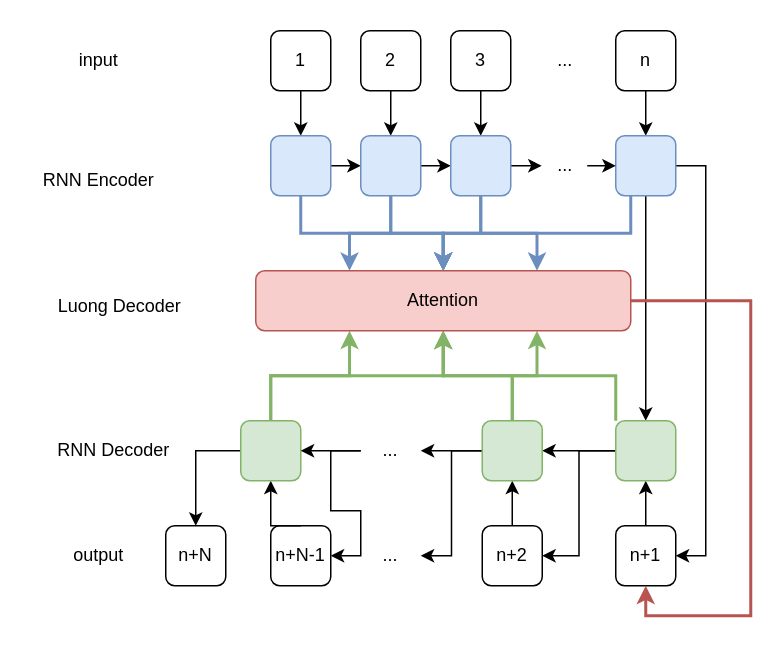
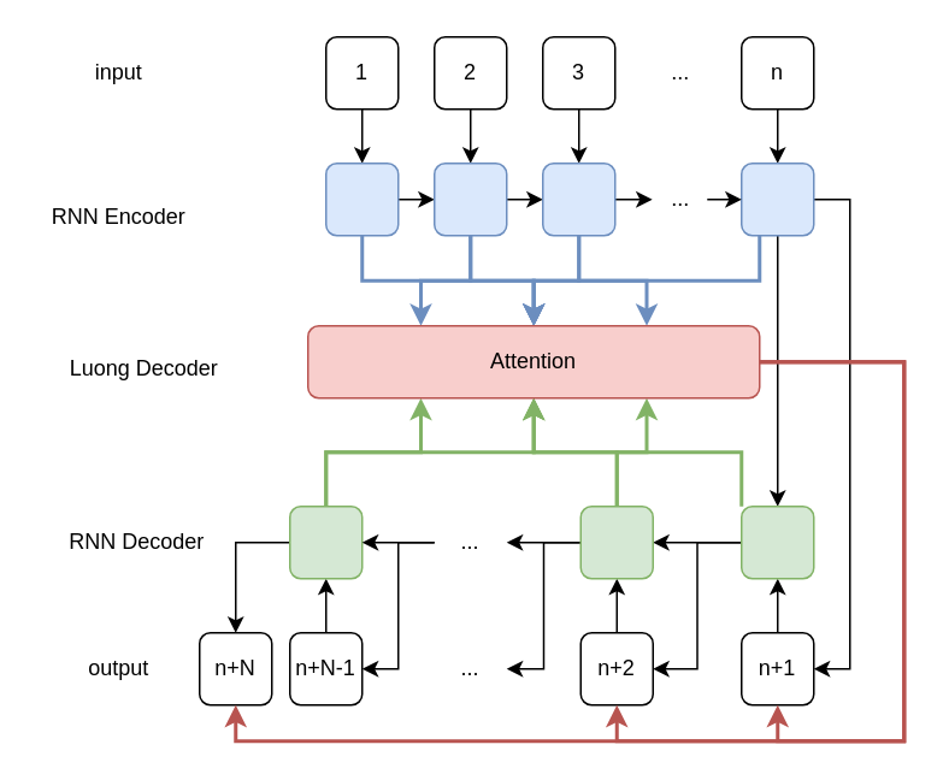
- <mxCell id="46" value="n+N-1" style="rounded=1;whiteSpace=wrap;html=1;fillColor=none;" parent="1" vertex="1"><mxGeometry x="180" y="350" width="40" height="40" as="geometry" /></mxCell>
+ <mxCell id="46" value="n+N-1" style="rounded=1;whiteSpace=wrap;html=1;fillColor=none;" parent="1" vertex="1"><mxGeometry x="160" y="350" width="40" height="40" as="geometry" /></mxCell>
+ <mxCell id="57" style="edgeStyle=orthogonalEdgeStyle;rounded=0;orthogonalLoop=1;jettySize=auto;html=1;entryX=0.5;entryY=1;entryDx=0;entryDy=0;fillColor=#f8cecc;strokeColor=#B85450;strokeWidth=2;" edge="1" parent="1" source="59" target="31"><mxGeometry relative="1" as="geometry"><Array as="points"><mxPoint x="500" y="200" /><mxPoint x="500" y="410" /><mxPoint x="341" y="410" /></Array></mxGeometry></mxCell>
+ <mxCell id="58" style="edgeStyle=orthogonalEdgeStyle;rounded=0;orthogonalLoop=1;jettySize=auto;html=1;entryX=0.5;entryY=1;entryDx=0;entryDy=0;fontStyle=1;strokeColor=#b85450;fillColor=#f8cecc;strokeWidth=2;" edge="1" parent="1" source="59" target="32"><mxGeometry relative="1" as="geometry"><Array as="points"><mxPoint x="500" y="200" /><mxPoint x="500" y="410" /><mxPoint x="130" y="410" /></Array></mxGeometry></mxCell>
